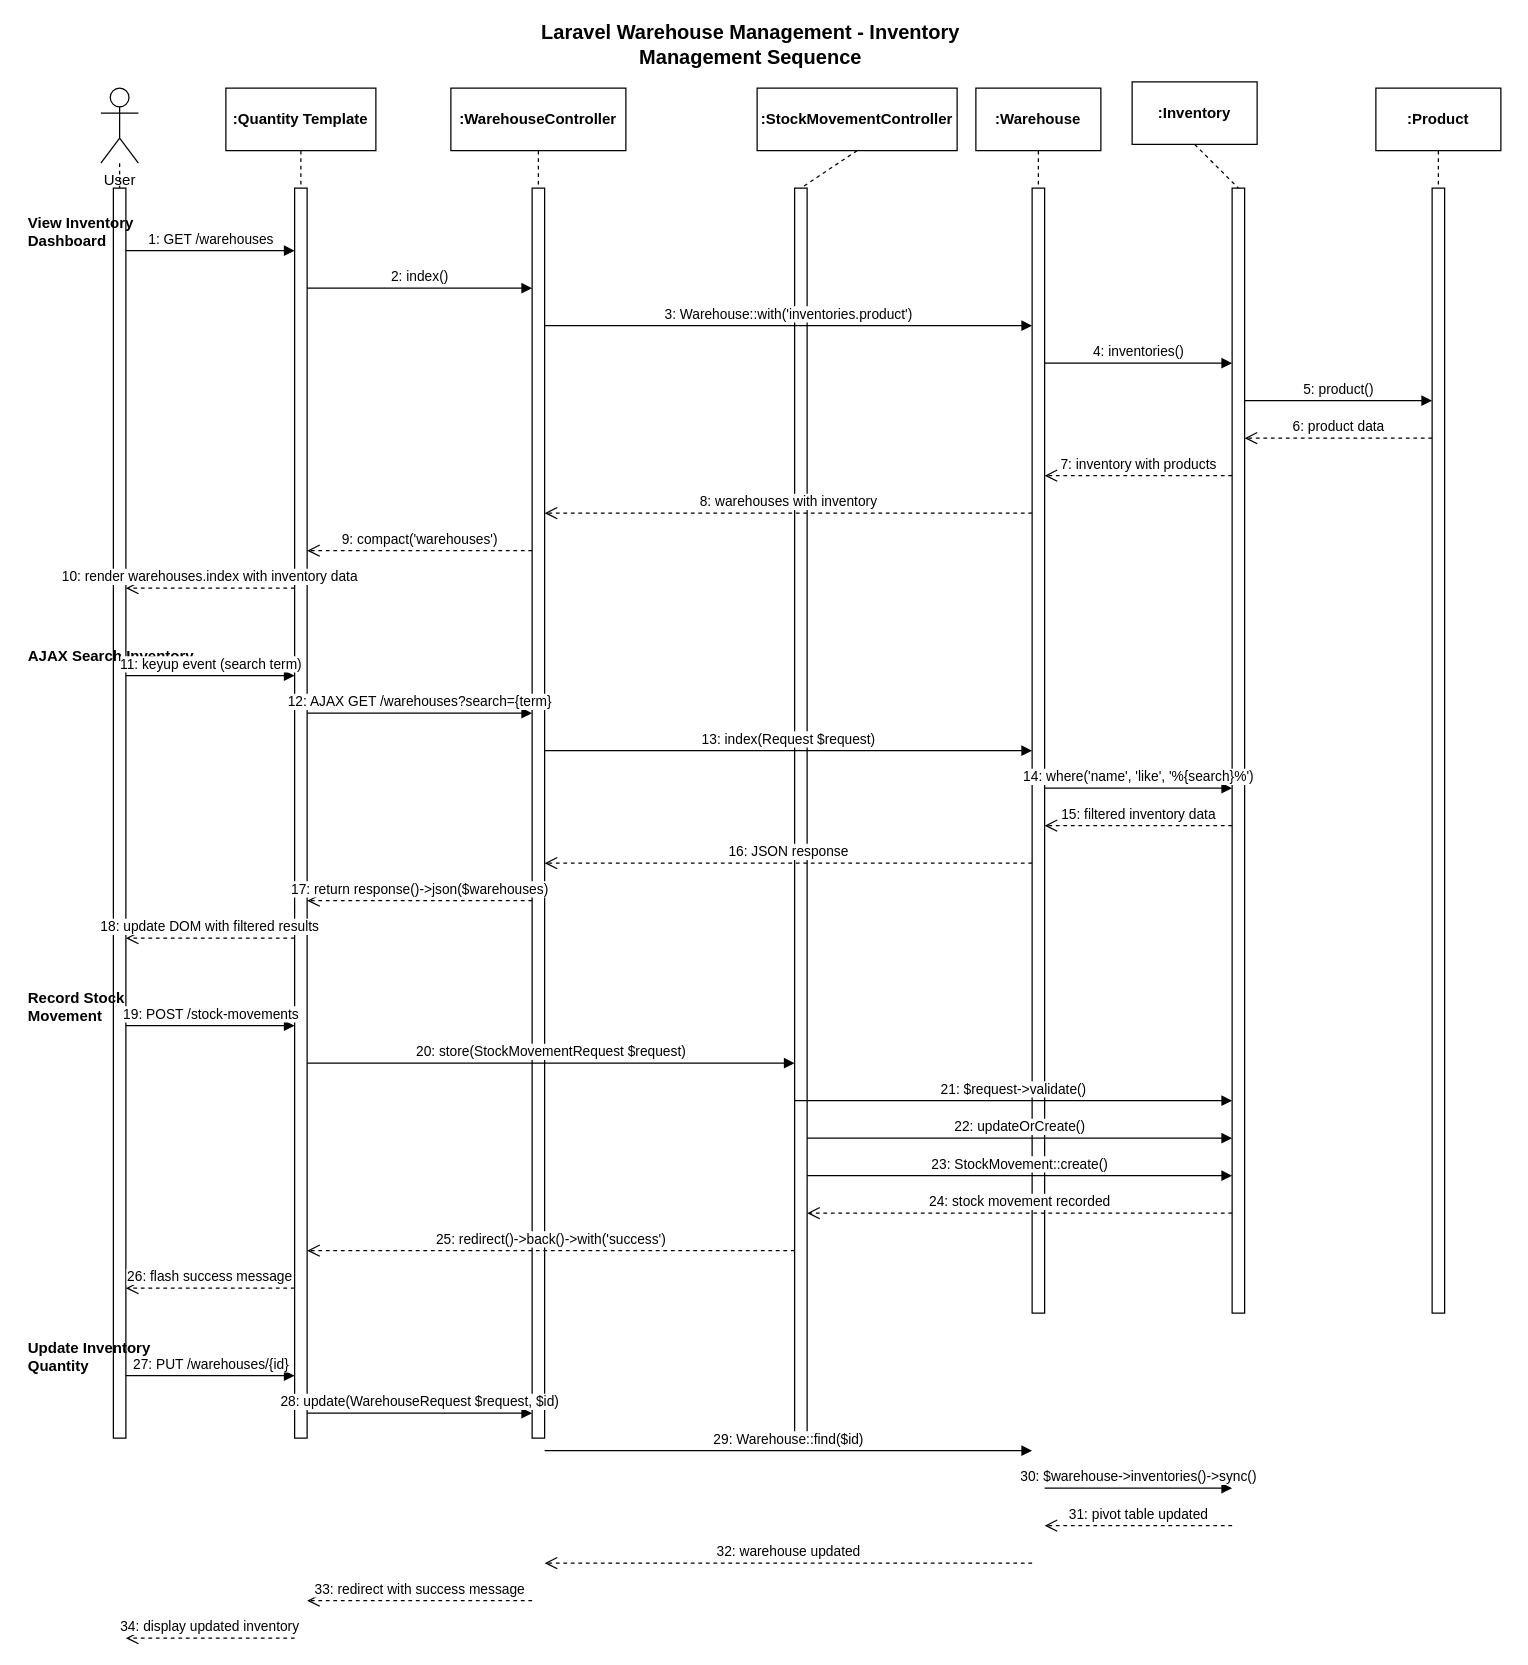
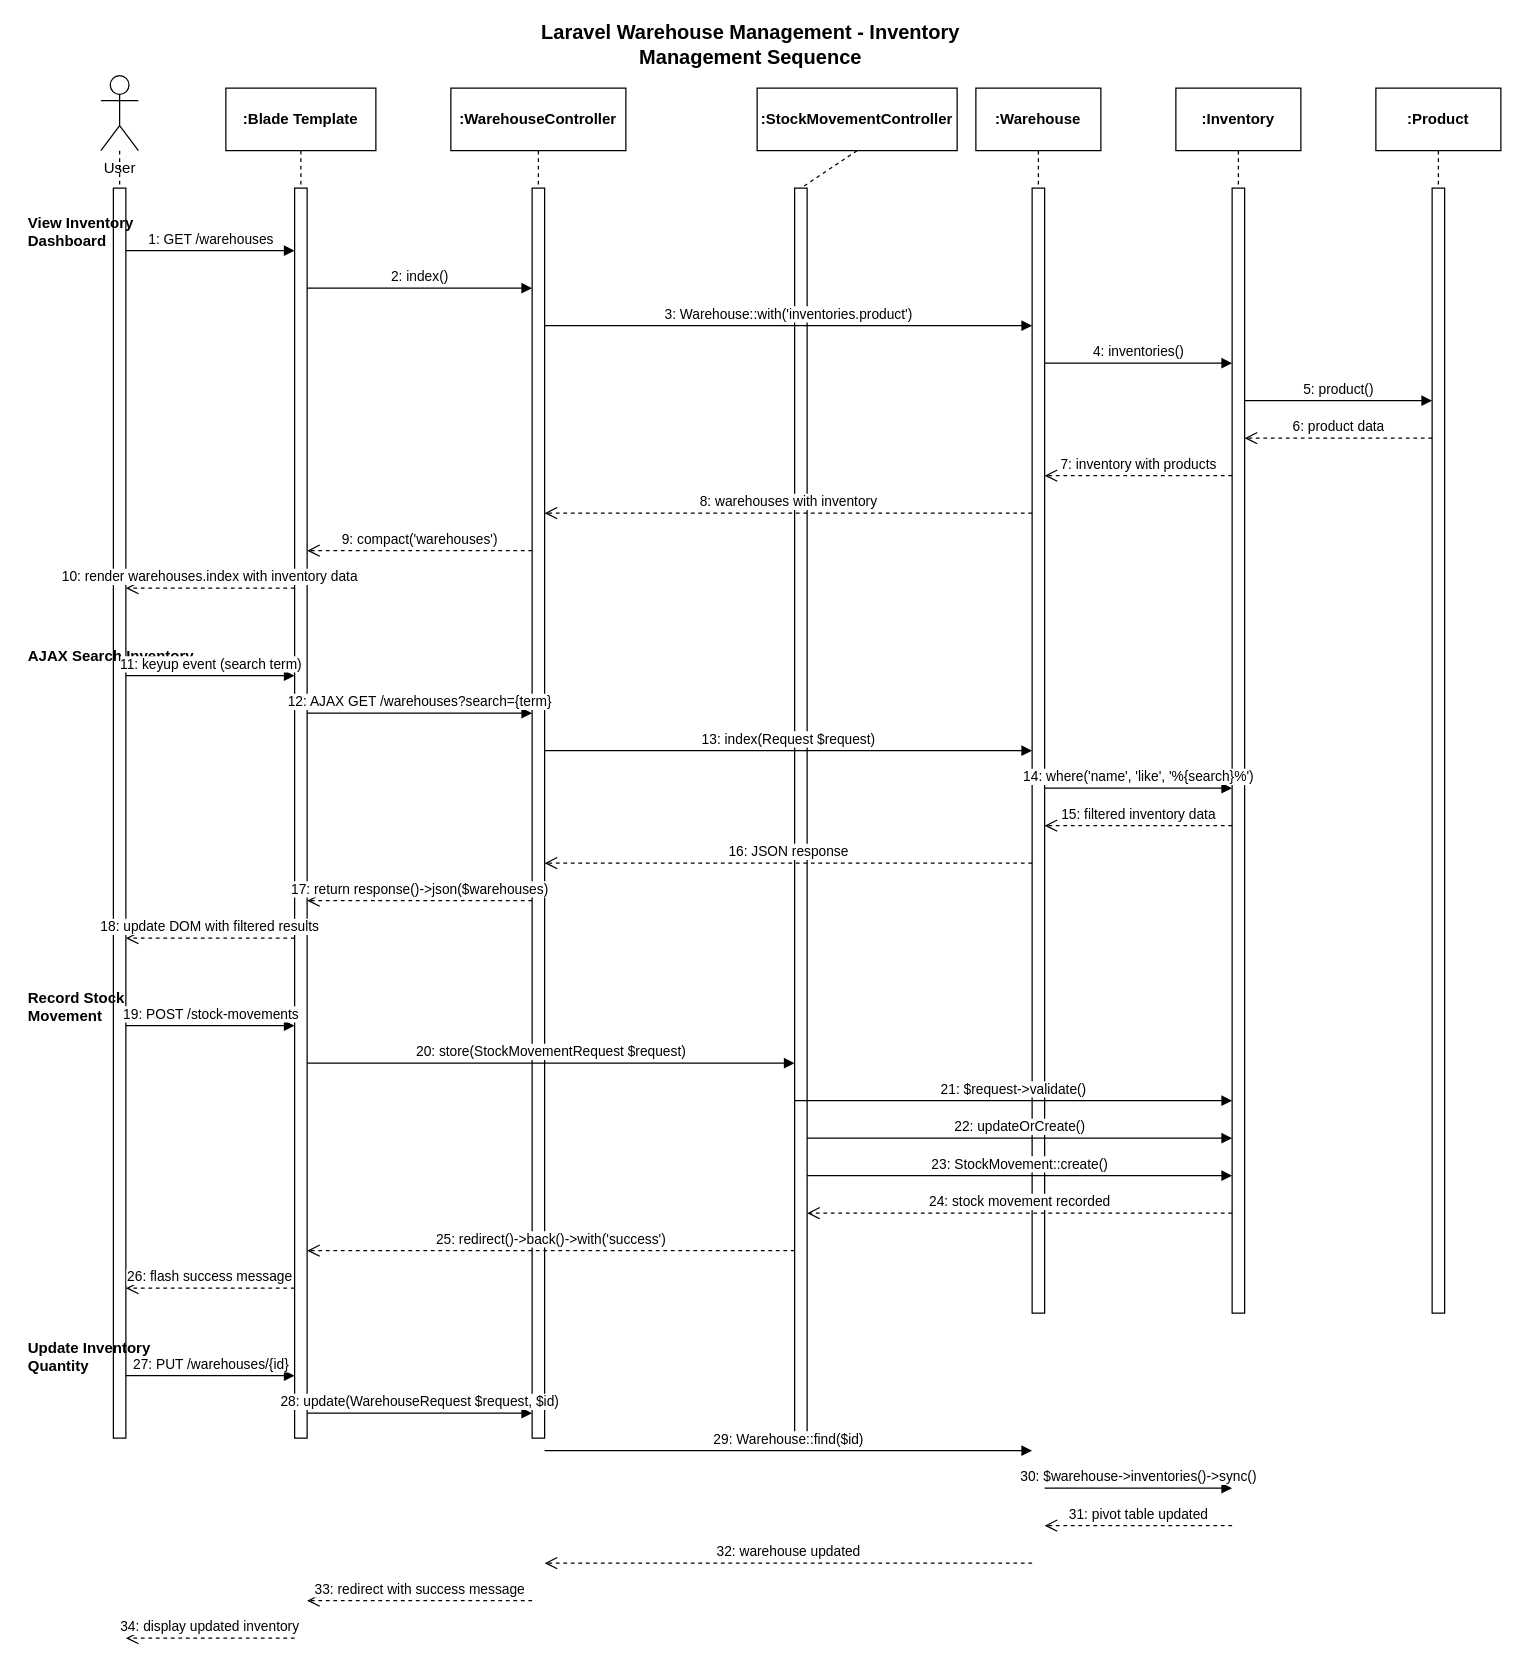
- <mxCell id="7" value="&lt;b&gt;:Inventory&lt;/b&gt;" style="html=1;whiteSpace=wrap;" parent="1" vertex="1"><mxGeometry x="905" y="65" width="100" height="50" as="geometry" /></mxCell>
+ <mxCell id="7" value="&lt;b&gt;:Inventory&lt;/b&gt;" style="html=1;whiteSpace=wrap;" parent="1" vertex="1"><mxGeometry x="940" y="70" width="100" height="50" as="geometry" /></mxCell>
- <mxCell id="3" value="&lt;b&gt;:Quantity Template&lt;/b&gt;" style="html=1;whiteSpace=wrap;" vertex="1" parent="1"><mxGeometry x="180" y="70" width="120" height="50" as="geometry" /></mxCell>
+ <mxCell id="3" value="&lt;b&gt;:Blade Template&lt;/b&gt;" style="html=1;whiteSpace=wrap;" vertex="1" parent="1"><mxGeometry x="180" y="70" width="120" height="50" as="geometry" /></mxCell>
- <mxCell id="2" value="User" style="shape=umlActor;verticalLabelPosition=bottom;verticalAlign=top;html=1;" parent="1" vertex="1"><mxGeometry x="80" y="70" width="30" height="60" as="geometry" /></mxCell>
+ <mxCell id="2" value="User" style="shape=umlActor;verticalLabelPosition=bottom;verticalAlign=top;html=1;" parent="1" vertex="1"><mxGeometry x="80" y="60" width="30" height="60" as="geometry" /></mxCell>
